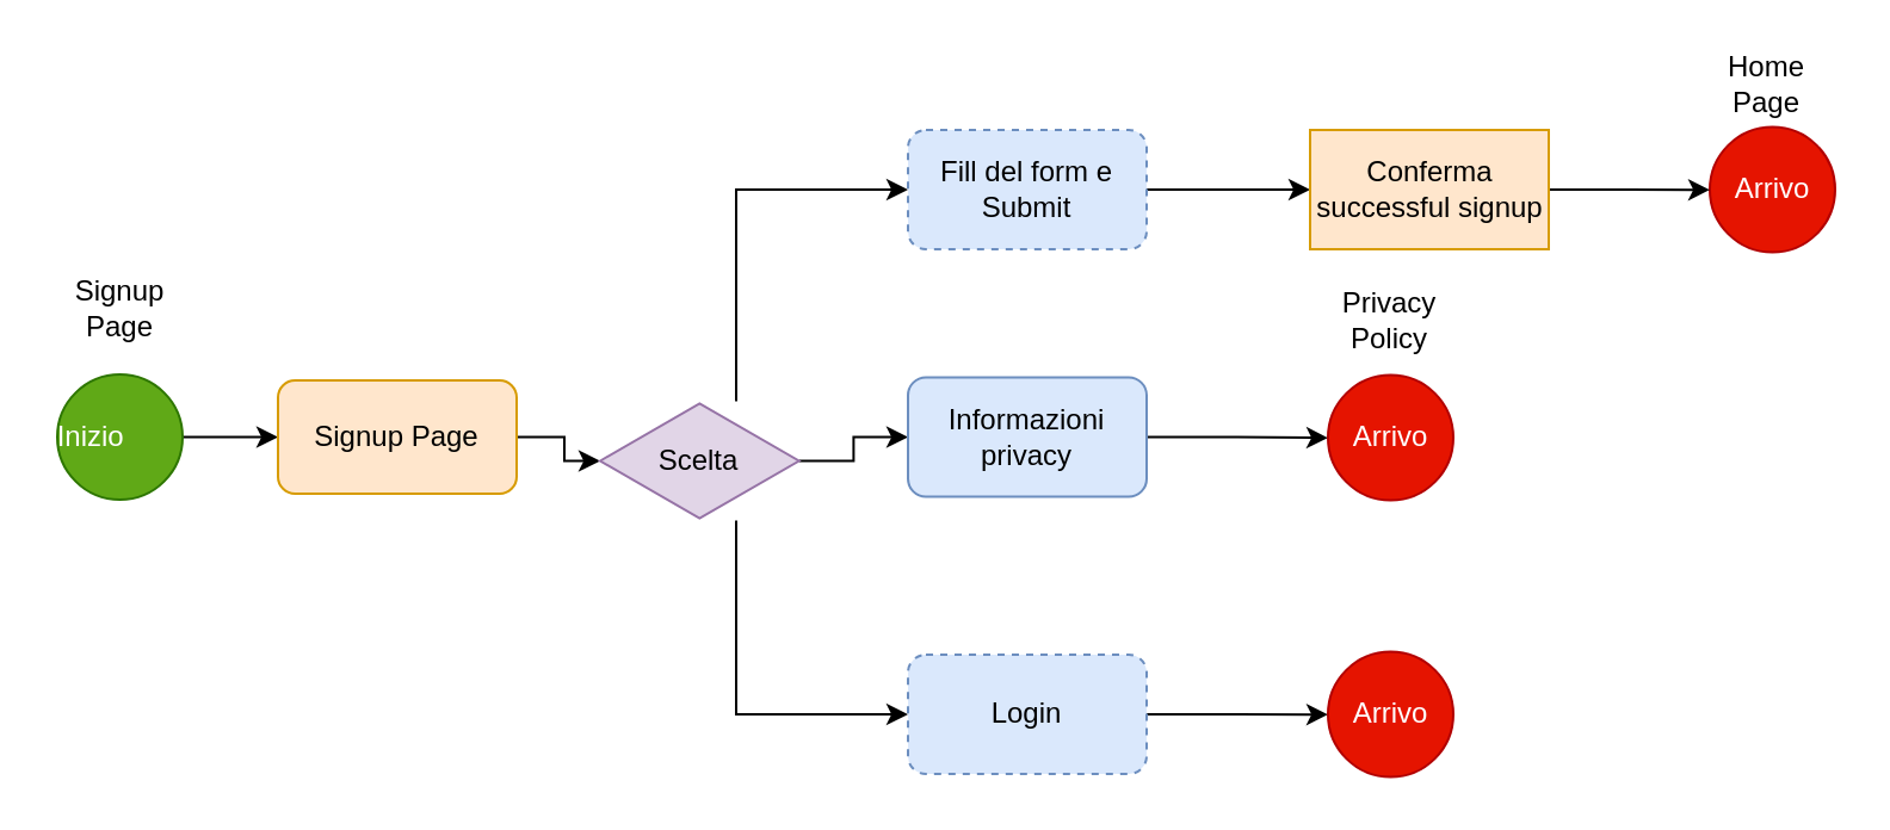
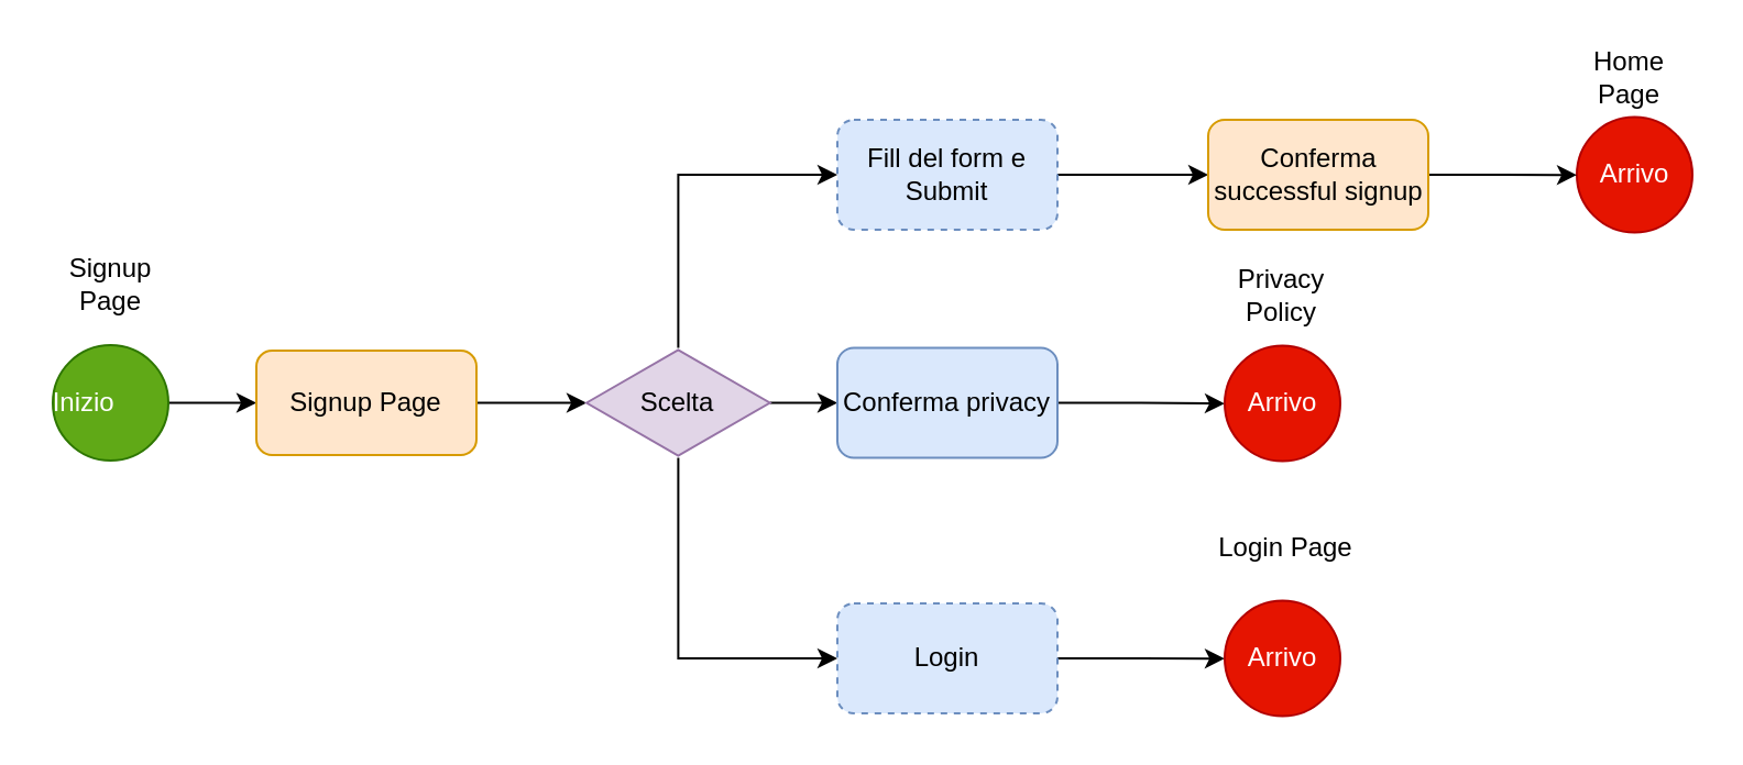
- <mxCell id="21" value="Conferma successful signup" style="whiteSpace=wrap;html=1;fillColor=#ffe6cc;strokeColor=#d79b00;rounded=0;" vertex="1" parent="1"><mxGeometry x="548.5" y="54" width="100" height="50" as="geometry" /></mxCell>
+ <mxCell id="21" value="Conferma successful signup" style="rounded=1;whiteSpace=wrap;html=1;fillColor=#ffe6cc;strokeColor=#d79b00;" vertex="1" parent="1"><mxGeometry x="548.5" y="54" width="100" height="50" as="geometry" /></mxCell>
- <mxCell id="16" value="Informazioni privacy" style="rounded=1;whiteSpace=wrap;html=1;fillColor=#dae8fc;strokeColor=#6c8ebf;" vertex="1" parent="1"><mxGeometry x="380" y="157.75" width="100" height="50" as="geometry" /></mxCell>
+ <mxCell id="16" value="Conferma privacy" style="rounded=1;whiteSpace=wrap;html=1;fillColor=#dae8fc;strokeColor=#6c8ebf;" vertex="1" parent="1"><mxGeometry x="380" y="157.75" width="100" height="50" as="geometry" /></mxCell>
- <mxCell id="10" value="Scelta" style="html=1;whiteSpace=wrap;aspect=fixed;shape=isoRectangle;fillColor=#e1d5e7;strokeColor=#9673a6;" vertex="1" parent="1"><mxGeometry x="251" y="167.75" width="83.33" height="50" as="geometry" /></mxCell>
+ <mxCell id="10" value="Scelta" style="html=1;whiteSpace=wrap;aspect=fixed;shape=isoRectangle;fillColor=#e1d5e7;strokeColor=#9673a6;" vertex="1" parent="1"><mxGeometry x="266" y="157.75" width="83.33" height="50" as="geometry" /></mxCell>
+ <mxCell id="24" value="Login Page" style="text;html=1;strokeColor=none;fillColor=none;align=center;verticalAlign=middle;whiteSpace=wrap;rounded=0;" vertex="1" parent="1"><mxGeometry x="552.25" y="234" width="63.75" height="30" as="geometry" /></mxCell>
